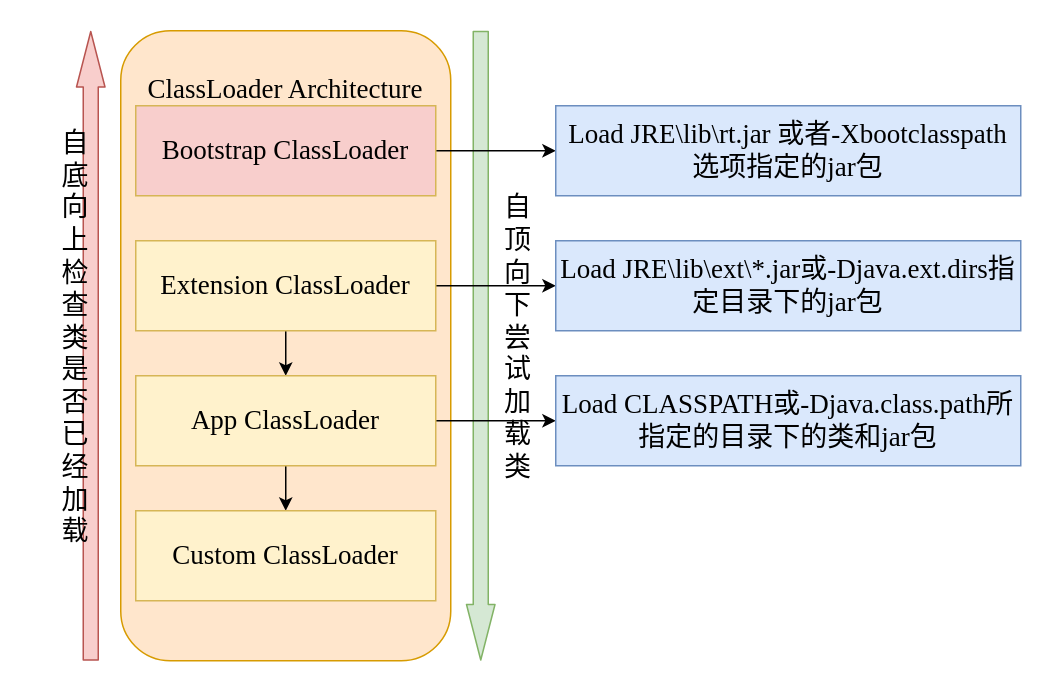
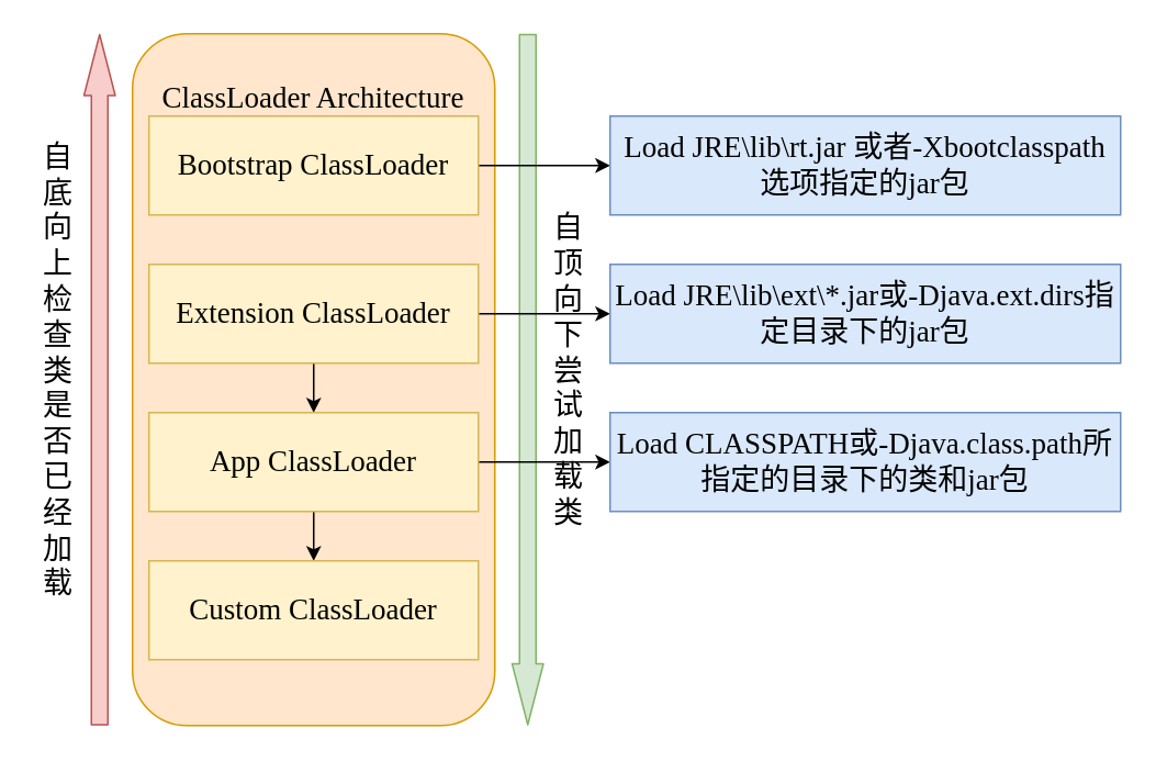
- <mxCell id="5" value="Bootstrap ClassLoader" style="rounded=0;whiteSpace=wrap;html=1;fontSize=18;fillColor=#f8cecc;strokeColor=#d6b656;fontFamily=Comic Sans MS;" parent="1" vertex="1"><mxGeometry x="90" y="70" width="200" height="60" as="geometry" /></mxCell>
+ <mxCell id="5" value="Bootstrap ClassLoader" style="rounded=0;whiteSpace=wrap;html=1;fontSize=18;fillColor=#fff2cc;strokeColor=#d6b656;fontFamily=Comic Sans MS;" parent="1" vertex="1"><mxGeometry x="90" y="70" width="200" height="60" as="geometry" /></mxCell>
- <mxCell id="17" value="自底向上检查类是否已经加载" style="text;html=1;strokeColor=none;fillColor=none;align=center;verticalAlign=middle;whiteSpace=wrap;rounded=0;fontSize=18;" parent="1" vertex="1"><mxGeometry x="35" y="100" width="30" height="250" as="geometry" /></mxCell>
+ <mxCell id="17" value="自底向上检查类是否已经加载" style="text;html=1;strokeColor=none;fillColor=none;align=center;verticalAlign=middle;whiteSpace=wrap;rounded=0;fontSize=18;" parent="1" vertex="1"><mxGeometry x="20" y="100" width="30" height="250" as="geometry" /></mxCell>
